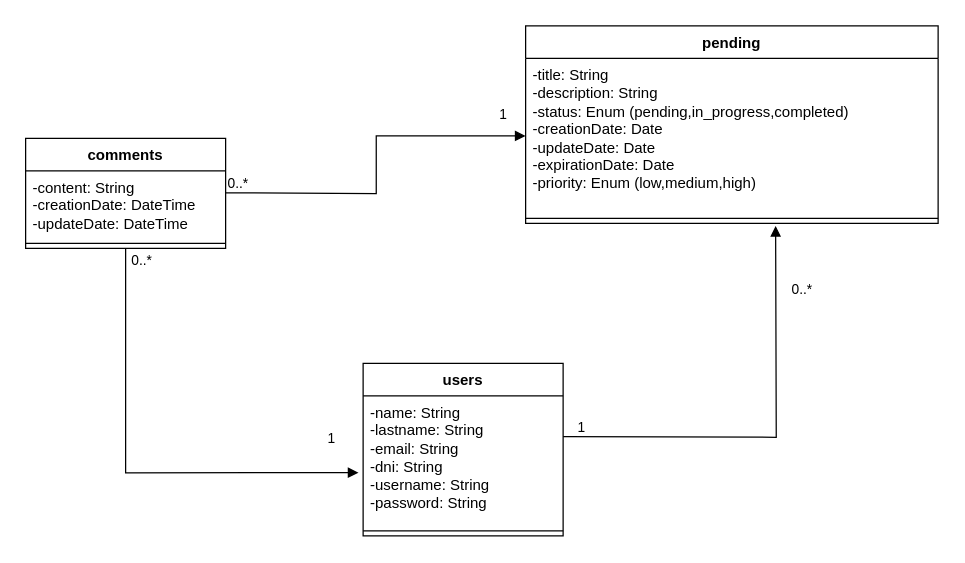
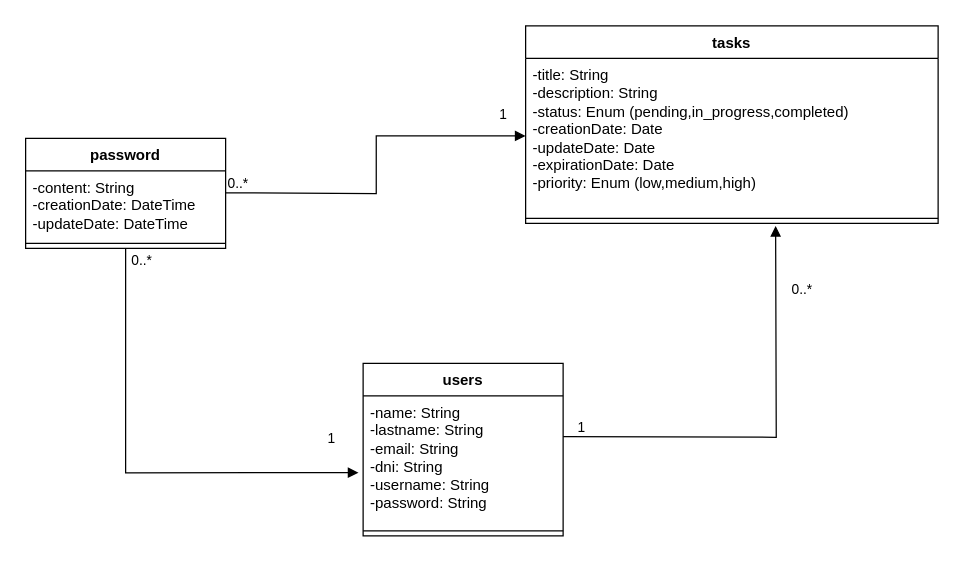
- <mxCell id="8" value="pending" style="swimlane;fontStyle=1;align=center;verticalAlign=top;childLayout=stackLayout;horizontal=1;startSize=26;horizontalStack=0;resizeParent=1;resizeParentMax=0;resizeLast=0;collapsible=1;marginBottom=0;whiteSpace=wrap;html=1;" vertex="1" parent="1"><mxGeometry x="420" y="20" width="330" height="158" as="geometry" /></mxCell>
+ <mxCell id="8" value="tasks" style="swimlane;fontStyle=1;align=center;verticalAlign=top;childLayout=stackLayout;horizontal=1;startSize=26;horizontalStack=0;resizeParent=1;resizeParentMax=0;resizeLast=0;collapsible=1;marginBottom=0;whiteSpace=wrap;html=1;" vertex="1" parent="1"><mxGeometry x="420" y="20" width="330" height="158" as="geometry" /></mxCell>
- <mxCell id="5" value="comments" style="swimlane;fontStyle=1;align=center;verticalAlign=top;childLayout=stackLayout;horizontal=1;startSize=26;horizontalStack=0;resizeParent=1;resizeParentMax=0;resizeLast=0;collapsible=1;marginBottom=0;whiteSpace=wrap;html=1;" vertex="1" parent="1"><mxGeometry x="20" y="110" width="160" height="88" as="geometry" /></mxCell>
+ <mxCell id="5" value="password" style="swimlane;fontStyle=1;align=center;verticalAlign=top;childLayout=stackLayout;horizontal=1;startSize=26;horizontalStack=0;resizeParent=1;resizeParentMax=0;resizeLast=0;collapsible=1;marginBottom=0;whiteSpace=wrap;html=1;" vertex="1" parent="1"><mxGeometry x="20" y="110" width="160" height="88" as="geometry" /></mxCell>
